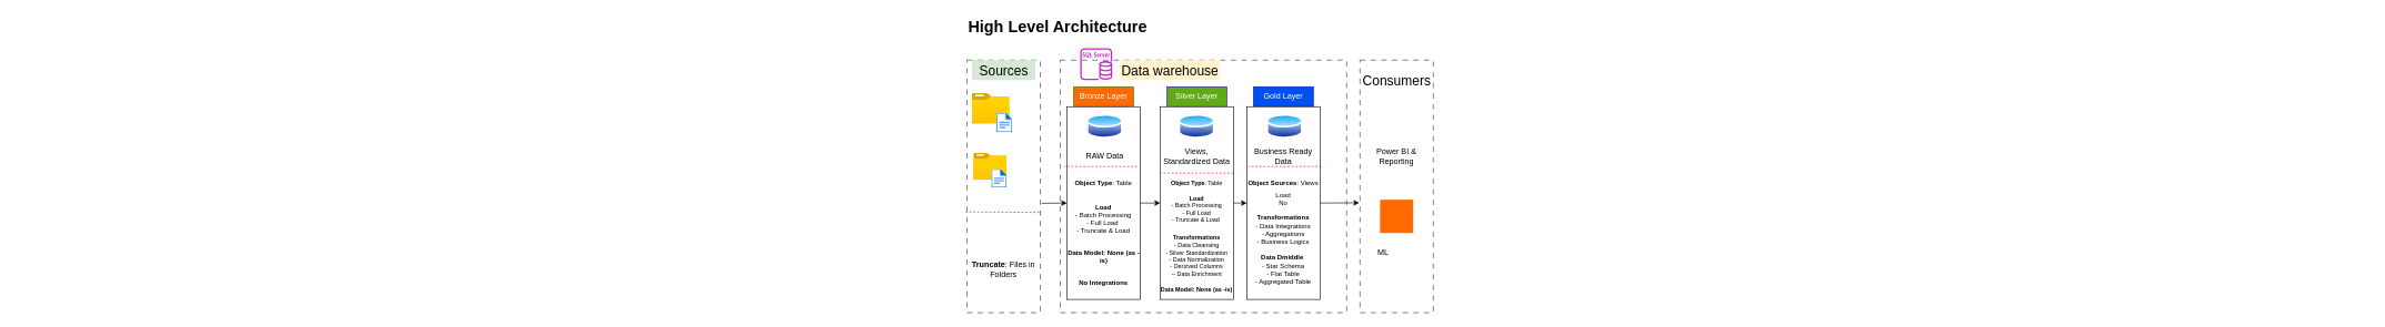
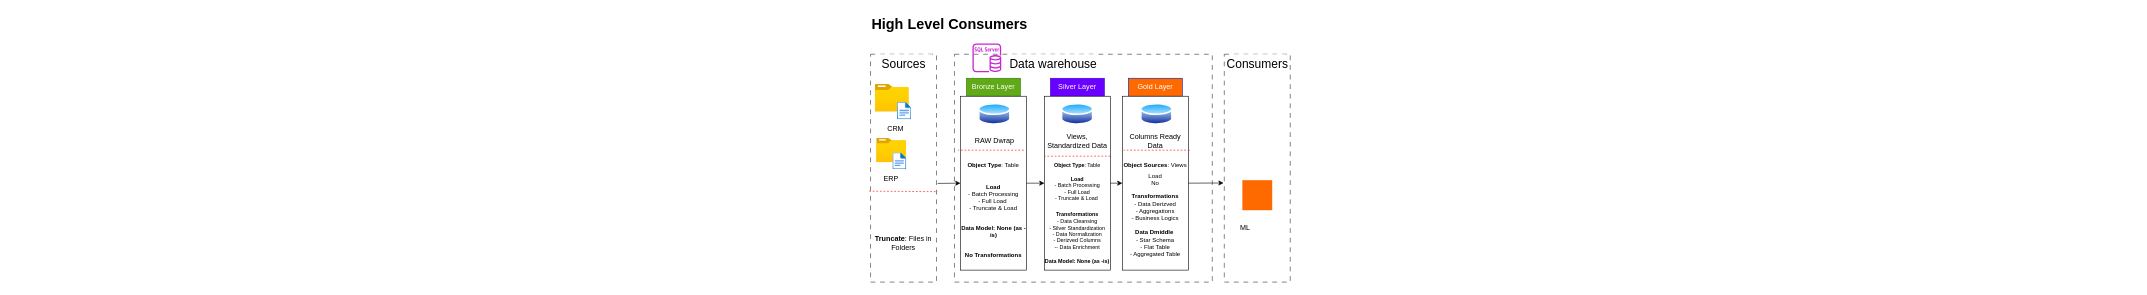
- <mxCell id="2" value="&lt;h1 style=&quot;margin-top: 0px;&quot;&gt;High Level Architecture&lt;/h1&gt;" style="text;html=1;whiteSpace=wrap;overflow=hidden;rounded=0;" vertex="1" parent="1"><mxGeometry x="20" y="20" width="290" height="40" as="geometry" /></mxCell>
+ <mxCell id="2" value="&lt;h1 style=&quot;margin-top: 0px;&quot;&gt;High Level Consumers&lt;/h1&gt;" style="text;html=1;whiteSpace=wrap;overflow=hidden;rounded=0;" vertex="1" parent="1"><mxGeometry x="20" y="20" width="290" height="40" as="geometry" /></mxCell>
- <mxCell id="4" value="&lt;font style=&quot;font-size: 20px;&quot;&gt;Sources&lt;/font&gt;" style="rounded=0;whiteSpace=wrap;html=1;strokeColor=none;fillColor=#d5e8d4;" vertex="1" parent="1"><mxGeometry x="27.5" y="90" width="95" height="30" as="geometry" /></mxCell>
+ <mxCell id="4" value="&lt;font style=&quot;font-size: 20px;&quot;&gt;Sources&lt;/font&gt;" style="rounded=0;whiteSpace=wrap;html=1;strokeColor=none;" vertex="1" parent="1"><mxGeometry x="27.5" y="90" width="95" height="30" as="geometry" /></mxCell>
- <mxCell id="6" value="&lt;font style=&quot;font-size: 20px;&quot;&gt;Data warehouse&lt;/font&gt;" style="rounded=0;whiteSpace=wrap;html=1;strokeColor=none;fillColor=#fff2cc;" vertex="1" parent="1"><mxGeometry x="250" y="90" width="150" height="30" as="geometry" /></mxCell>
+ <mxCell id="6" value="&lt;font style=&quot;font-size: 20px;&quot;&gt;Data warehouse&lt;/font&gt;" style="rounded=0;whiteSpace=wrap;html=1;strokeColor=none;" vertex="1" parent="1"><mxGeometry x="250" y="90" width="150" height="30" as="geometry" /></mxCell>
- <mxCell id="8" value="&lt;font style=&quot;font-size: 20px;&quot;&gt;Consumers&lt;/font&gt;" style="rounded=0;whiteSpace=wrap;html=1;strokeColor=none;" vertex="1" parent="1"><mxGeometry x="617.5" y="105" width="95" height="30" as="geometry" /></mxCell>
+ <mxCell id="8" value="&lt;font style=&quot;font-size: 20px;&quot;&gt;Consumers&lt;/font&gt;" style="rounded=0;whiteSpace=wrap;html=1;strokeColor=none;" vertex="1" parent="1"><mxGeometry x="617.5" y="90" width="95" height="30" as="geometry" /></mxCell>
- <mxCell id="10" value="Bronze Layer" style="rounded=0;whiteSpace=wrap;html=1;fillColor=#ff6a00;fontColor=#ffffff;strokeColor=#2D7600;" vertex="1" parent="9"><mxGeometry x="10" width="90" height="30" as="geometry" /></mxCell>
+ <mxCell id="10" value="Bronze Layer" style="rounded=0;whiteSpace=wrap;html=1;fillColor=#60a917;fontColor=#ffffff;strokeColor=#2D7600;" vertex="1" parent="9"><mxGeometry x="10" width="90" height="30" as="geometry" /></mxCell>
- <mxCell id="20" value="Silver Layer" style="rounded=0;whiteSpace=wrap;html=1;fillColor=#60a917;fontColor=#ffffff;strokeColor=#3700CC;" vertex="1" parent="19"><mxGeometry x="10" width="90" height="30" as="geometry" /></mxCell>
+ <mxCell id="20" value="Silver Layer" style="rounded=0;whiteSpace=wrap;html=1;fillColor=#6a00ff;fontColor=#ffffff;strokeColor=#3700CC;" vertex="1" parent="19"><mxGeometry x="10" width="90" height="30" as="geometry" /></mxCell>
- <mxCell id="30" value="Gold Layer" style="rounded=0;whiteSpace=wrap;html=1;fillColor=#0050ef;fontColor=#ffffff;strokeColor=#001DBC;" vertex="1" parent="29"><mxGeometry x="10" width="90" height="30" as="geometry" /></mxCell>
+ <mxCell id="30" value="Gold Layer" style="rounded=0;whiteSpace=wrap;html=1;fillColor=#ff6a00;fontColor=#ffffff;strokeColor=#001DBC;" vertex="1" parent="29"><mxGeometry x="10" width="90" height="30" as="geometry" /></mxCell>
+ <mxCell id="42" value="CRM" style="text;html=1;align=center;verticalAlign=middle;whiteSpace=wrap;rounded=0;" vertex="1" parent="39"><mxGeometry x="4.5" y="69" width="60" height="30" as="geometry" /></mxCell>
- <mxCell id="13" value="RAW Data" style="text;html=1;align=center;verticalAlign=middle;whiteSpace=wrap;rounded=0;" vertex="1" parent="9"><mxGeometry x="2.03" y="90" width="110" height="30" as="geometry" /></mxCell>
+ <mxCell id="13" value="RAW Dwrap" style="text;html=1;align=center;verticalAlign=middle;whiteSpace=wrap;rounded=0;" vertex="1" parent="9"><mxGeometry x="2.03" y="90" width="110" height="30" as="geometry" /></mxCell>
- <mxCell id="33" value="Business Ready Data" style="text;html=1;align=center;verticalAlign=middle;whiteSpace=wrap;rounded=0;" vertex="1" parent="29"><mxGeometry y="90" width="110" height="30" as="geometry" /></mxCell>
+ <mxCell id="33" value="Columns Ready Data" style="text;html=1;align=center;verticalAlign=middle;whiteSpace=wrap;rounded=0;" vertex="1" parent="29"><mxGeometry y="90" width="110" height="30" as="geometry" /></mxCell>
- <mxCell id="54" value="Power BI &amp;amp; Reporting" style="text;html=1;align=center;verticalAlign=middle;whiteSpace=wrap;rounded=0;" vertex="1" parent="1"><mxGeometry x="610" y="220" width="110" height="30" as="geometry" /></mxCell>
+ <mxCell id="46" value="ERP" style="text;html=1;align=center;verticalAlign=middle;whiteSpace=wrap;rounded=0;" vertex="1" parent="43"><mxGeometry x="3.261" y="55.758" width="43.478" height="24.242" as="geometry" /></mxCell>
- <mxCell id="37" value="&lt;b&gt;Transformations&lt;/b&gt;&lt;div&gt;- Data Integrations&lt;/div&gt;&lt;div&gt;- Aggregations&lt;/div&gt;&lt;div&gt;- Business Logics&lt;/div&gt;" style="text;html=1;align=center;verticalAlign=middle;whiteSpace=wrap;rounded=0;fontSize=10;" vertex="1" parent="29"><mxGeometry y="200" width="110" height="30" as="geometry" /></mxCell>
+ <mxCell id="37" value="&lt;b&gt;Transformations&lt;/b&gt;&lt;div&gt;- Data Derizved&lt;/div&gt;&lt;div&gt;- Aggregations&lt;/div&gt;&lt;div&gt;- Business Logics&lt;/div&gt;" style="text;html=1;align=center;verticalAlign=middle;whiteSpace=wrap;rounded=0;fontSize=10;" vertex="1" parent="29"><mxGeometry y="200" width="110" height="30" as="geometry" /></mxCell>
- <mxCell id="15" value="&lt;b&gt;No Integrations&lt;/b&gt;" style="text;html=1;align=center;verticalAlign=middle;whiteSpace=wrap;rounded=0;fontSize=10;" vertex="1" parent="9"><mxGeometry y="280" width="110" height="30" as="geometry" /></mxCell>
+ <mxCell id="15" value="&lt;b&gt;No Transformations&lt;/b&gt;" style="text;html=1;align=center;verticalAlign=middle;whiteSpace=wrap;rounded=0;fontSize=10;" vertex="1" parent="9"><mxGeometry y="280" width="110" height="30" as="geometry" /></mxCell>
